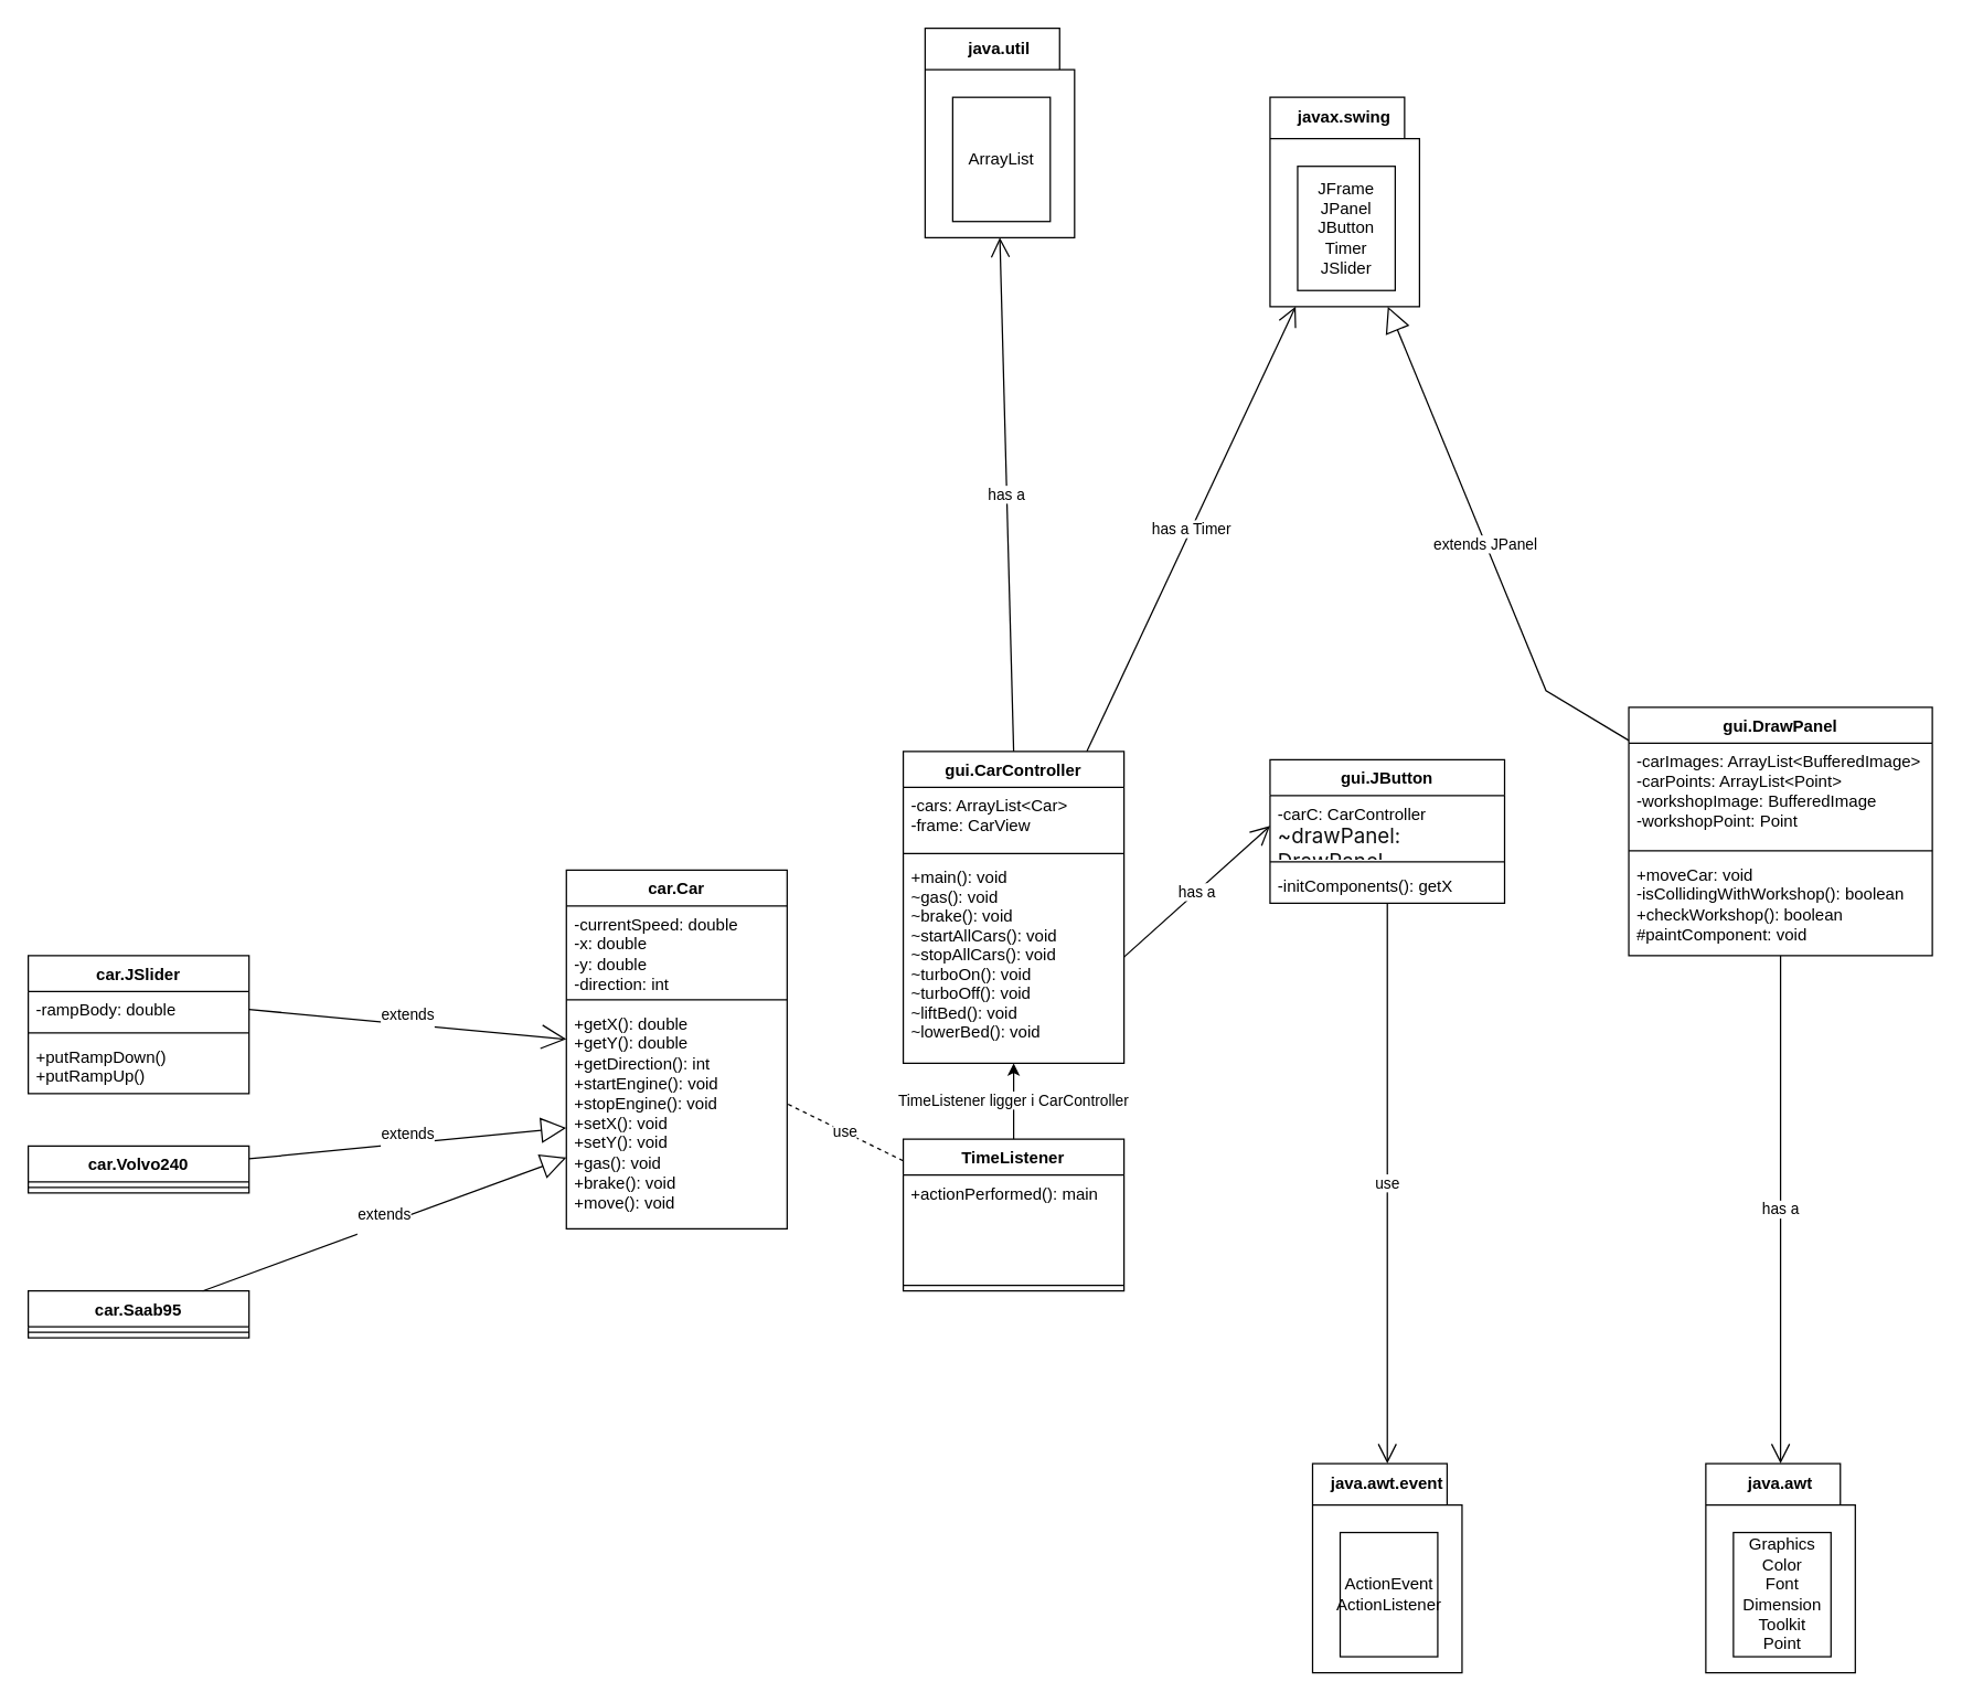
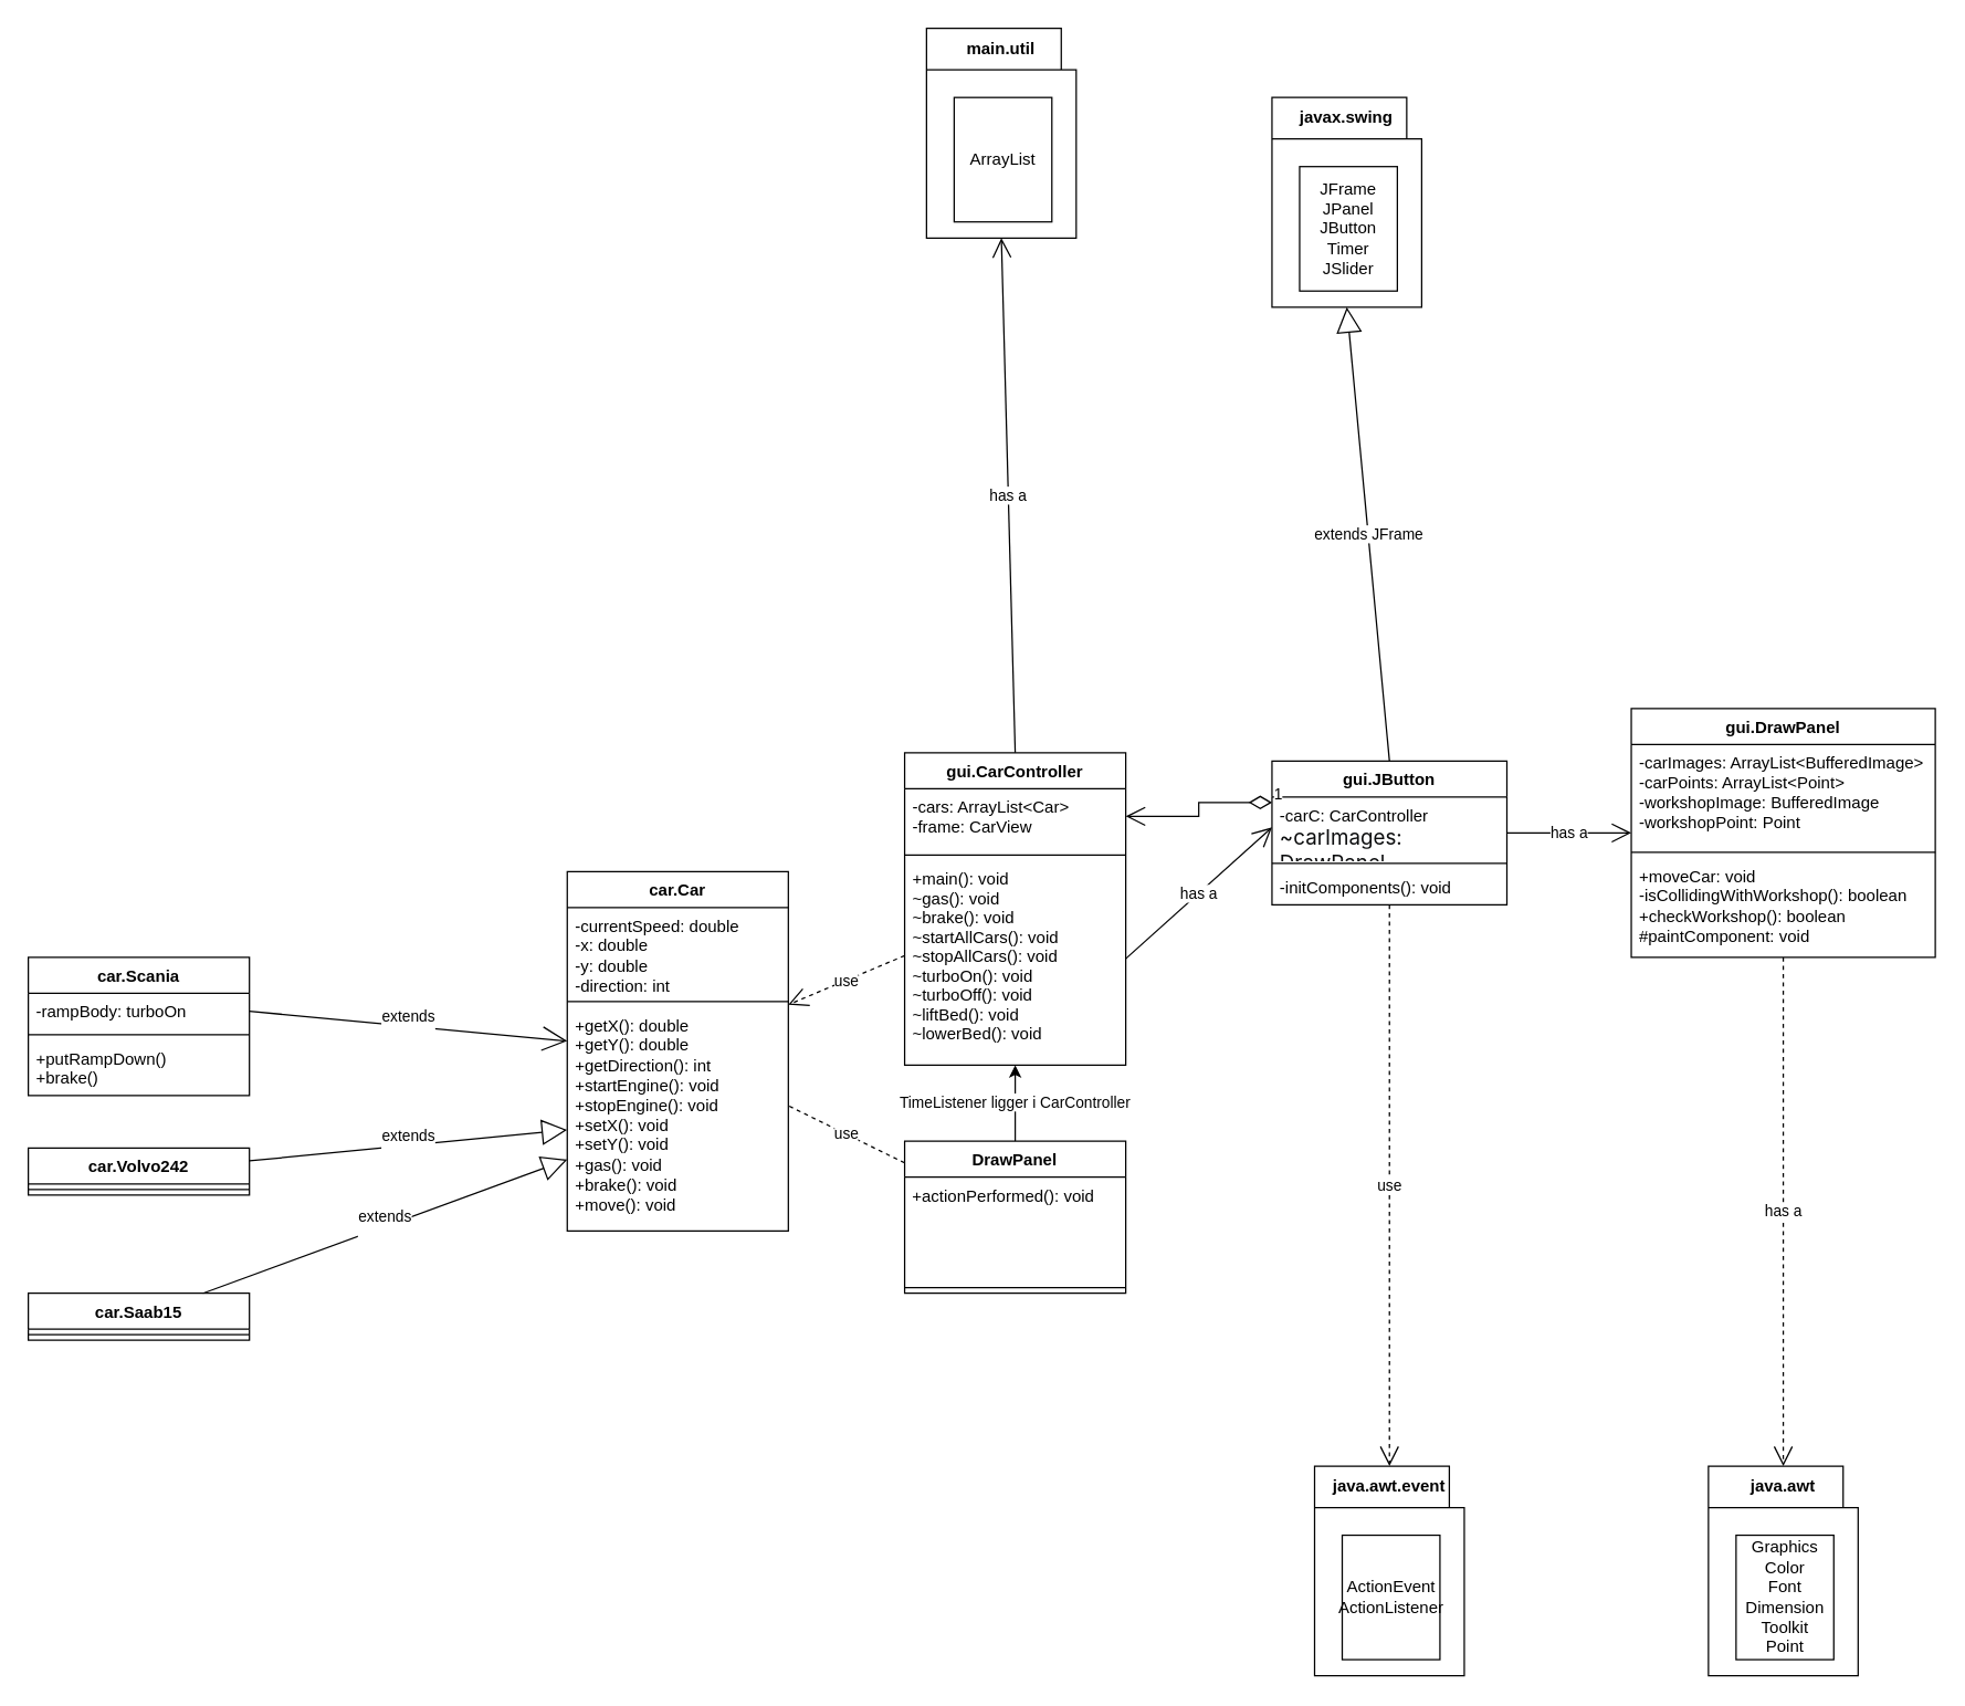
- <mxCell id="32" value="java.util" style="shape=folder;fontStyle=1;tabWidth=110;tabHeight=30;tabPosition=left;html=1;boundedLbl=1;labelInHeader=1;container=1;collapsible=0;recursiveResize=0;whiteSpace=wrap;aspect=fixed;fontSize=12;" parent="1" vertex="1"><mxGeometry x="670" y="20.003" width="108.331" height="151.663" as="geometry" /></mxCell>
+ <mxCell id="32" value="main.util" style="shape=folder;fontStyle=1;tabWidth=110;tabHeight=30;tabPosition=left;html=1;boundedLbl=1;labelInHeader=1;container=1;collapsible=0;recursiveResize=0;whiteSpace=wrap;aspect=fixed;fontSize=12;" parent="1" vertex="1"><mxGeometry x="670" y="20.003" width="108.331" height="151.663" as="geometry" /></mxCell>
- <mxCell id="43" value="has a Timer" style="endArrow=open;endFill=1;endSize=12;html=1;rounded=0;" edge="1" parent="1" source="2" target="26"><mxGeometry width="160" relative="1" as="geometry"><mxPoint x="530" y="811.66" as="sourcePoint" /><mxPoint x="636" y="716.66" as="targetPoint" /><Array as="points" /></mxGeometry></mxCell>
+ <mxCell id="44" value="extends JFrame" style="endArrow=block;endSize=16;endFill=0;html=1;rounded=0;exitX=0.5;exitY=0;exitDx=0;exitDy=0;entryX=0.5;entryY=1;entryDx=0;entryDy=0;entryPerimeter=0;" edge="1" parent="1" source="22" target="26"><mxGeometry x="-0.0" width="160" relative="1" as="geometry"><mxPoint x="1080" y="490" as="sourcePoint" /><mxPoint x="1240" y="490" as="targetPoint" /><mxPoint as="offset" /></mxGeometry></mxCell>
- <mxCell id="49" value="extends JPanel" style="endArrow=block;endSize=16;endFill=0;html=1;rounded=0;" edge="1" parent="1" source="18" target="26"><mxGeometry x="-0.0" width="160" relative="1" as="geometry"><mxPoint x="1015" y="560" as="sourcePoint" /><mxPoint x="984" y="432" as="targetPoint" /><mxPoint as="offset" /><Array as="points"><mxPoint x="1120" y="500" /></Array></mxGeometry></mxCell>
+ <mxCell id="46" value="1" style="endArrow=open;html=1;endSize=12;startArrow=diamondThin;startSize=14;startFill=0;edgeStyle=orthogonalEdgeStyle;align=left;verticalAlign=bottom;rounded=0;" edge="1" parent="1" source="22" target="2"><mxGeometry x="-1" y="3" relative="1" as="geometry"><mxPoint x="860" y="601.29" as="sourcePoint" /><mxPoint x="1020" y="601.29" as="targetPoint" /><Array as="points"><mxPoint x="867" y="580" /><mxPoint x="867" y="590" /></Array></mxGeometry></mxCell>
- <mxCell id="23" value="-carC: CarController&lt;div&gt;&lt;span style=&quot;color: rgb(12, 13, 14); font-family: -apple-system, BlinkMacSystemFont, &amp;quot;Segoe UI Adjusted&amp;quot;, &amp;quot;Segoe UI&amp;quot;, &amp;quot;Liberation Sans&amp;quot;, sans-serif; font-size: 15px; background-color: rgb(255, 255, 255);&quot;&gt;~drawPanel: DrawPanel&lt;/span&gt;&lt;/div&gt;" style="text;strokeColor=none;fillColor=none;align=left;verticalAlign=top;spacingLeft=4;spacingRight=4;overflow=hidden;rotatable=0;points=[[0,0.5],[1,0.5]];portConstraint=eastwest;whiteSpace=wrap;html=1;" parent="22" vertex="1"><mxGeometry y="26" width="170" height="44" as="geometry" /></mxCell>
+ <mxCell id="23" value="-carC: CarController&lt;div&gt;&lt;span style=&quot;color: rgb(12, 13, 14); font-family: -apple-system, BlinkMacSystemFont, &amp;quot;Segoe UI Adjusted&amp;quot;, &amp;quot;Segoe UI&amp;quot;, &amp;quot;Liberation Sans&amp;quot;, sans-serif; font-size: 15px; background-color: rgb(255, 255, 255);&quot;&gt;~carImages: DrawPanel&lt;/span&gt;&lt;/div&gt;" style="text;strokeColor=none;fillColor=none;align=left;verticalAlign=top;spacingLeft=4;spacingRight=4;overflow=hidden;rotatable=0;points=[[0,0.5],[1,0.5]];portConstraint=eastwest;whiteSpace=wrap;html=1;" parent="22" vertex="1"><mxGeometry y="26" width="170" height="44" as="geometry" /></mxCell>
+ <mxCell id="45" value="has a" style="endArrow=open;endFill=1;endSize=12;html=1;rounded=0;" edge="1" parent="1" source="22" target="18"><mxGeometry width="160" relative="1" as="geometry"><mxPoint x="824" y="703" as="sourcePoint" /><mxPoint x="930" y="608" as="targetPoint" /><Array as="points" /></mxGeometry></mxCell>
- <mxCell id="25" value="-initComponents(): getX" style="text;strokeColor=none;fillColor=none;align=left;verticalAlign=top;spacingLeft=4;spacingRight=4;overflow=hidden;rotatable=0;points=[[0,0.5],[1,0.5]];portConstraint=eastwest;whiteSpace=wrap;html=1;" parent="22" vertex="1"><mxGeometry y="78" width="170" height="26" as="geometry" /></mxCell>
+ <mxCell id="25" value="-initComponents(): void" style="text;strokeColor=none;fillColor=none;align=left;verticalAlign=top;spacingLeft=4;spacingRight=4;overflow=hidden;rotatable=0;points=[[0,0.5],[1,0.5]];portConstraint=eastwest;whiteSpace=wrap;html=1;" parent="22" vertex="1"><mxGeometry y="78" width="170" height="26" as="geometry" /></mxCell>
- <mxCell id="14" value="car.JSlider" style="swimlane;fontStyle=1;align=center;verticalAlign=top;childLayout=stackLayout;horizontal=1;startSize=26;horizontalStack=0;resizeParent=1;resizeParentMax=0;resizeLast=0;collapsible=1;marginBottom=0;whiteSpace=wrap;html=1;" parent="1" vertex="1"><mxGeometry x="20" y="692" width="160" height="100" as="geometry" /></mxCell>
+ <mxCell id="14" value="car.Scania" style="swimlane;fontStyle=1;align=center;verticalAlign=top;childLayout=stackLayout;horizontal=1;startSize=26;horizontalStack=0;resizeParent=1;resizeParentMax=0;resizeLast=0;collapsible=1;marginBottom=0;whiteSpace=wrap;html=1;" parent="1" vertex="1"><mxGeometry x="20" y="692" width="160" height="100" as="geometry" /></mxCell>
+ <mxCell id="42" value="use" style="endArrow=open;endSize=12;dashed=1;html=1;rounded=0;" edge="1" parent="1" source="2" target="6"><mxGeometry width="160" relative="1" as="geometry"><mxPoint x="810" y="780" as="sourcePoint" /><mxPoint x="940" y="895" as="targetPoint" /></mxGeometry></mxCell>
- <mxCell id="15" value="-rampBody: double" style="text;strokeColor=none;fillColor=none;align=left;verticalAlign=top;spacingLeft=4;spacingRight=4;overflow=hidden;rotatable=0;points=[[0,0.5],[1,0.5]];portConstraint=eastwest;whiteSpace=wrap;html=1;" parent="14" vertex="1"><mxGeometry y="26" width="160" height="26" as="geometry" /></mxCell>
+ <mxCell id="15" value="-rampBody: turboOn" style="text;strokeColor=none;fillColor=none;align=left;verticalAlign=top;spacingLeft=4;spacingRight=4;overflow=hidden;rotatable=0;points=[[0,0.5],[1,0.5]];portConstraint=eastwest;whiteSpace=wrap;html=1;" parent="14" vertex="1"><mxGeometry y="26" width="160" height="26" as="geometry" /></mxCell>
- <mxCell id="47" value="use" style="endArrow=open;endSize=12;dashed=0;html=1;rounded=0;" edge="1" parent="1" source="22" target="30"><mxGeometry width="160" relative="1" as="geometry"><mxPoint x="1106" y="816" as="sourcePoint" /><mxPoint x="1151" y="780" as="targetPoint" /></mxGeometry></mxCell>
+ <mxCell id="47" value="use" style="endArrow=open;endSize=12;dashed=1;html=1;rounded=0;" edge="1" parent="1" source="22" target="30"><mxGeometry width="160" relative="1" as="geometry"><mxPoint x="1106" y="816" as="sourcePoint" /><mxPoint x="1151" y="780" as="targetPoint" /></mxGeometry></mxCell>
- <mxCell id="17" value="+putRampDown()&lt;div&gt;+putRampUp()&lt;/div&gt;" style="text;strokeColor=none;fillColor=none;align=left;verticalAlign=top;spacingLeft=4;spacingRight=4;overflow=hidden;rotatable=0;points=[[0,0.5],[1,0.5]];portConstraint=eastwest;whiteSpace=wrap;html=1;" parent="14" vertex="1"><mxGeometry y="60" width="160" height="40" as="geometry" /></mxCell>
+ <mxCell id="17" value="+putRampDown()&lt;div&gt;+brake()&lt;/div&gt;" style="text;strokeColor=none;fillColor=none;align=left;verticalAlign=top;spacingLeft=4;spacingRight=4;overflow=hidden;rotatable=0;points=[[0,0.5],[1,0.5]];portConstraint=eastwest;whiteSpace=wrap;html=1;" parent="14" vertex="1"><mxGeometry y="60" width="160" height="40" as="geometry" /></mxCell>
- <mxCell id="48" value="has a" style="endArrow=open;endFill=1;endSize=12;html=1;rounded=0;entryX=0;entryY=0;entryDx=54.165;entryDy=0;entryPerimeter=0;" edge="1" parent="1" source="18" target="28"><mxGeometry width="160" relative="1" as="geometry"><mxPoint x="1190" y="800" as="sourcePoint" /><mxPoint x="1280" y="810" as="targetPoint" /><Array as="points" /></mxGeometry></mxCell>
+ <mxCell id="48" value="has a" style="endArrow=open;endFill=1;endSize=12;html=1;rounded=0;entryX=0;entryY=0;entryDx=54.165;entryDy=0;entryPerimeter=0;dashed=1;" edge="1" parent="1" source="18" target="28"><mxGeometry width="160" relative="1" as="geometry"><mxPoint x="1190" y="800" as="sourcePoint" /><mxPoint x="1280" y="810" as="targetPoint" /><Array as="points" /></mxGeometry></mxCell>
- <mxCell id="38" value="TimeListener&lt;div&gt;&lt;br&gt;&lt;/div&gt;" style="swimlane;fontStyle=1;align=center;verticalAlign=top;childLayout=stackLayout;horizontal=1;startSize=26;horizontalStack=0;resizeParent=1;resizeParentMax=0;resizeLast=0;collapsible=1;marginBottom=0;whiteSpace=wrap;html=1;" parent="1" vertex="1"><mxGeometry x="654.17" y="825" width="160" height="110" as="geometry" /></mxCell>
+ <mxCell id="38" value="DrawPanel&lt;div&gt;&lt;br&gt;&lt;/div&gt;" style="swimlane;fontStyle=1;align=center;verticalAlign=top;childLayout=stackLayout;horizontal=1;startSize=26;horizontalStack=0;resizeParent=1;resizeParentMax=0;resizeLast=0;collapsible=1;marginBottom=0;whiteSpace=wrap;html=1;" parent="1" vertex="1"><mxGeometry x="654.17" y="825" width="160" height="110" as="geometry" /></mxCell>
- <mxCell id="10" value="car.Volvo240" style="swimlane;fontStyle=1;align=center;verticalAlign=top;childLayout=stackLayout;horizontal=1;startSize=26;horizontalStack=0;resizeParent=1;resizeParentMax=0;resizeLast=0;collapsible=1;marginBottom=0;whiteSpace=wrap;html=1;" parent="1" vertex="1"><mxGeometry x="20" y="830" width="160" height="34" as="geometry" /></mxCell>
+ <mxCell id="10" value="car.Volvo242" style="swimlane;fontStyle=1;align=center;verticalAlign=top;childLayout=stackLayout;horizontal=1;startSize=26;horizontalStack=0;resizeParent=1;resizeParentMax=0;resizeLast=0;collapsible=1;marginBottom=0;whiteSpace=wrap;html=1;" parent="1" vertex="1"><mxGeometry x="20" y="830" width="160" height="34" as="geometry" /></mxCell>
- <mxCell id="39" value="+actionPerformed(): main&lt;div&gt;&lt;br&gt;&lt;/div&gt;" style="text;strokeColor=none;fillColor=none;align=left;verticalAlign=top;spacingLeft=4;spacingRight=4;overflow=hidden;rotatable=0;points=[[0,0.5],[1,0.5]];portConstraint=eastwest;whiteSpace=wrap;html=1;" parent="38" vertex="1"><mxGeometry y="26" width="160" height="50" as="geometry" /></mxCell>
+ <mxCell id="39" value="+actionPerformed(): void&lt;div&gt;&lt;br&gt;&lt;/div&gt;" style="text;strokeColor=none;fillColor=none;align=left;verticalAlign=top;spacingLeft=4;spacingRight=4;overflow=hidden;rotatable=0;points=[[0,0.5],[1,0.5]];portConstraint=eastwest;whiteSpace=wrap;html=1;" parent="38" vertex="1"><mxGeometry y="26" width="160" height="50" as="geometry" /></mxCell>
- <mxCell id="12" value="car.Saab95" style="swimlane;fontStyle=1;align=center;verticalAlign=top;childLayout=stackLayout;horizontal=1;startSize=26;horizontalStack=0;resizeParent=1;resizeParentMax=0;resizeLast=0;collapsible=1;marginBottom=0;whiteSpace=wrap;html=1;" parent="1" vertex="1"><mxGeometry x="20" y="935" width="160" height="34" as="geometry" /></mxCell>
+ <mxCell id="12" value="car.Saab15" style="swimlane;fontStyle=1;align=center;verticalAlign=top;childLayout=stackLayout;horizontal=1;startSize=26;horizontalStack=0;resizeParent=1;resizeParentMax=0;resizeLast=0;collapsible=1;marginBottom=0;whiteSpace=wrap;html=1;" parent="1" vertex="1"><mxGeometry x="20" y="935" width="160" height="34" as="geometry" /></mxCell>
